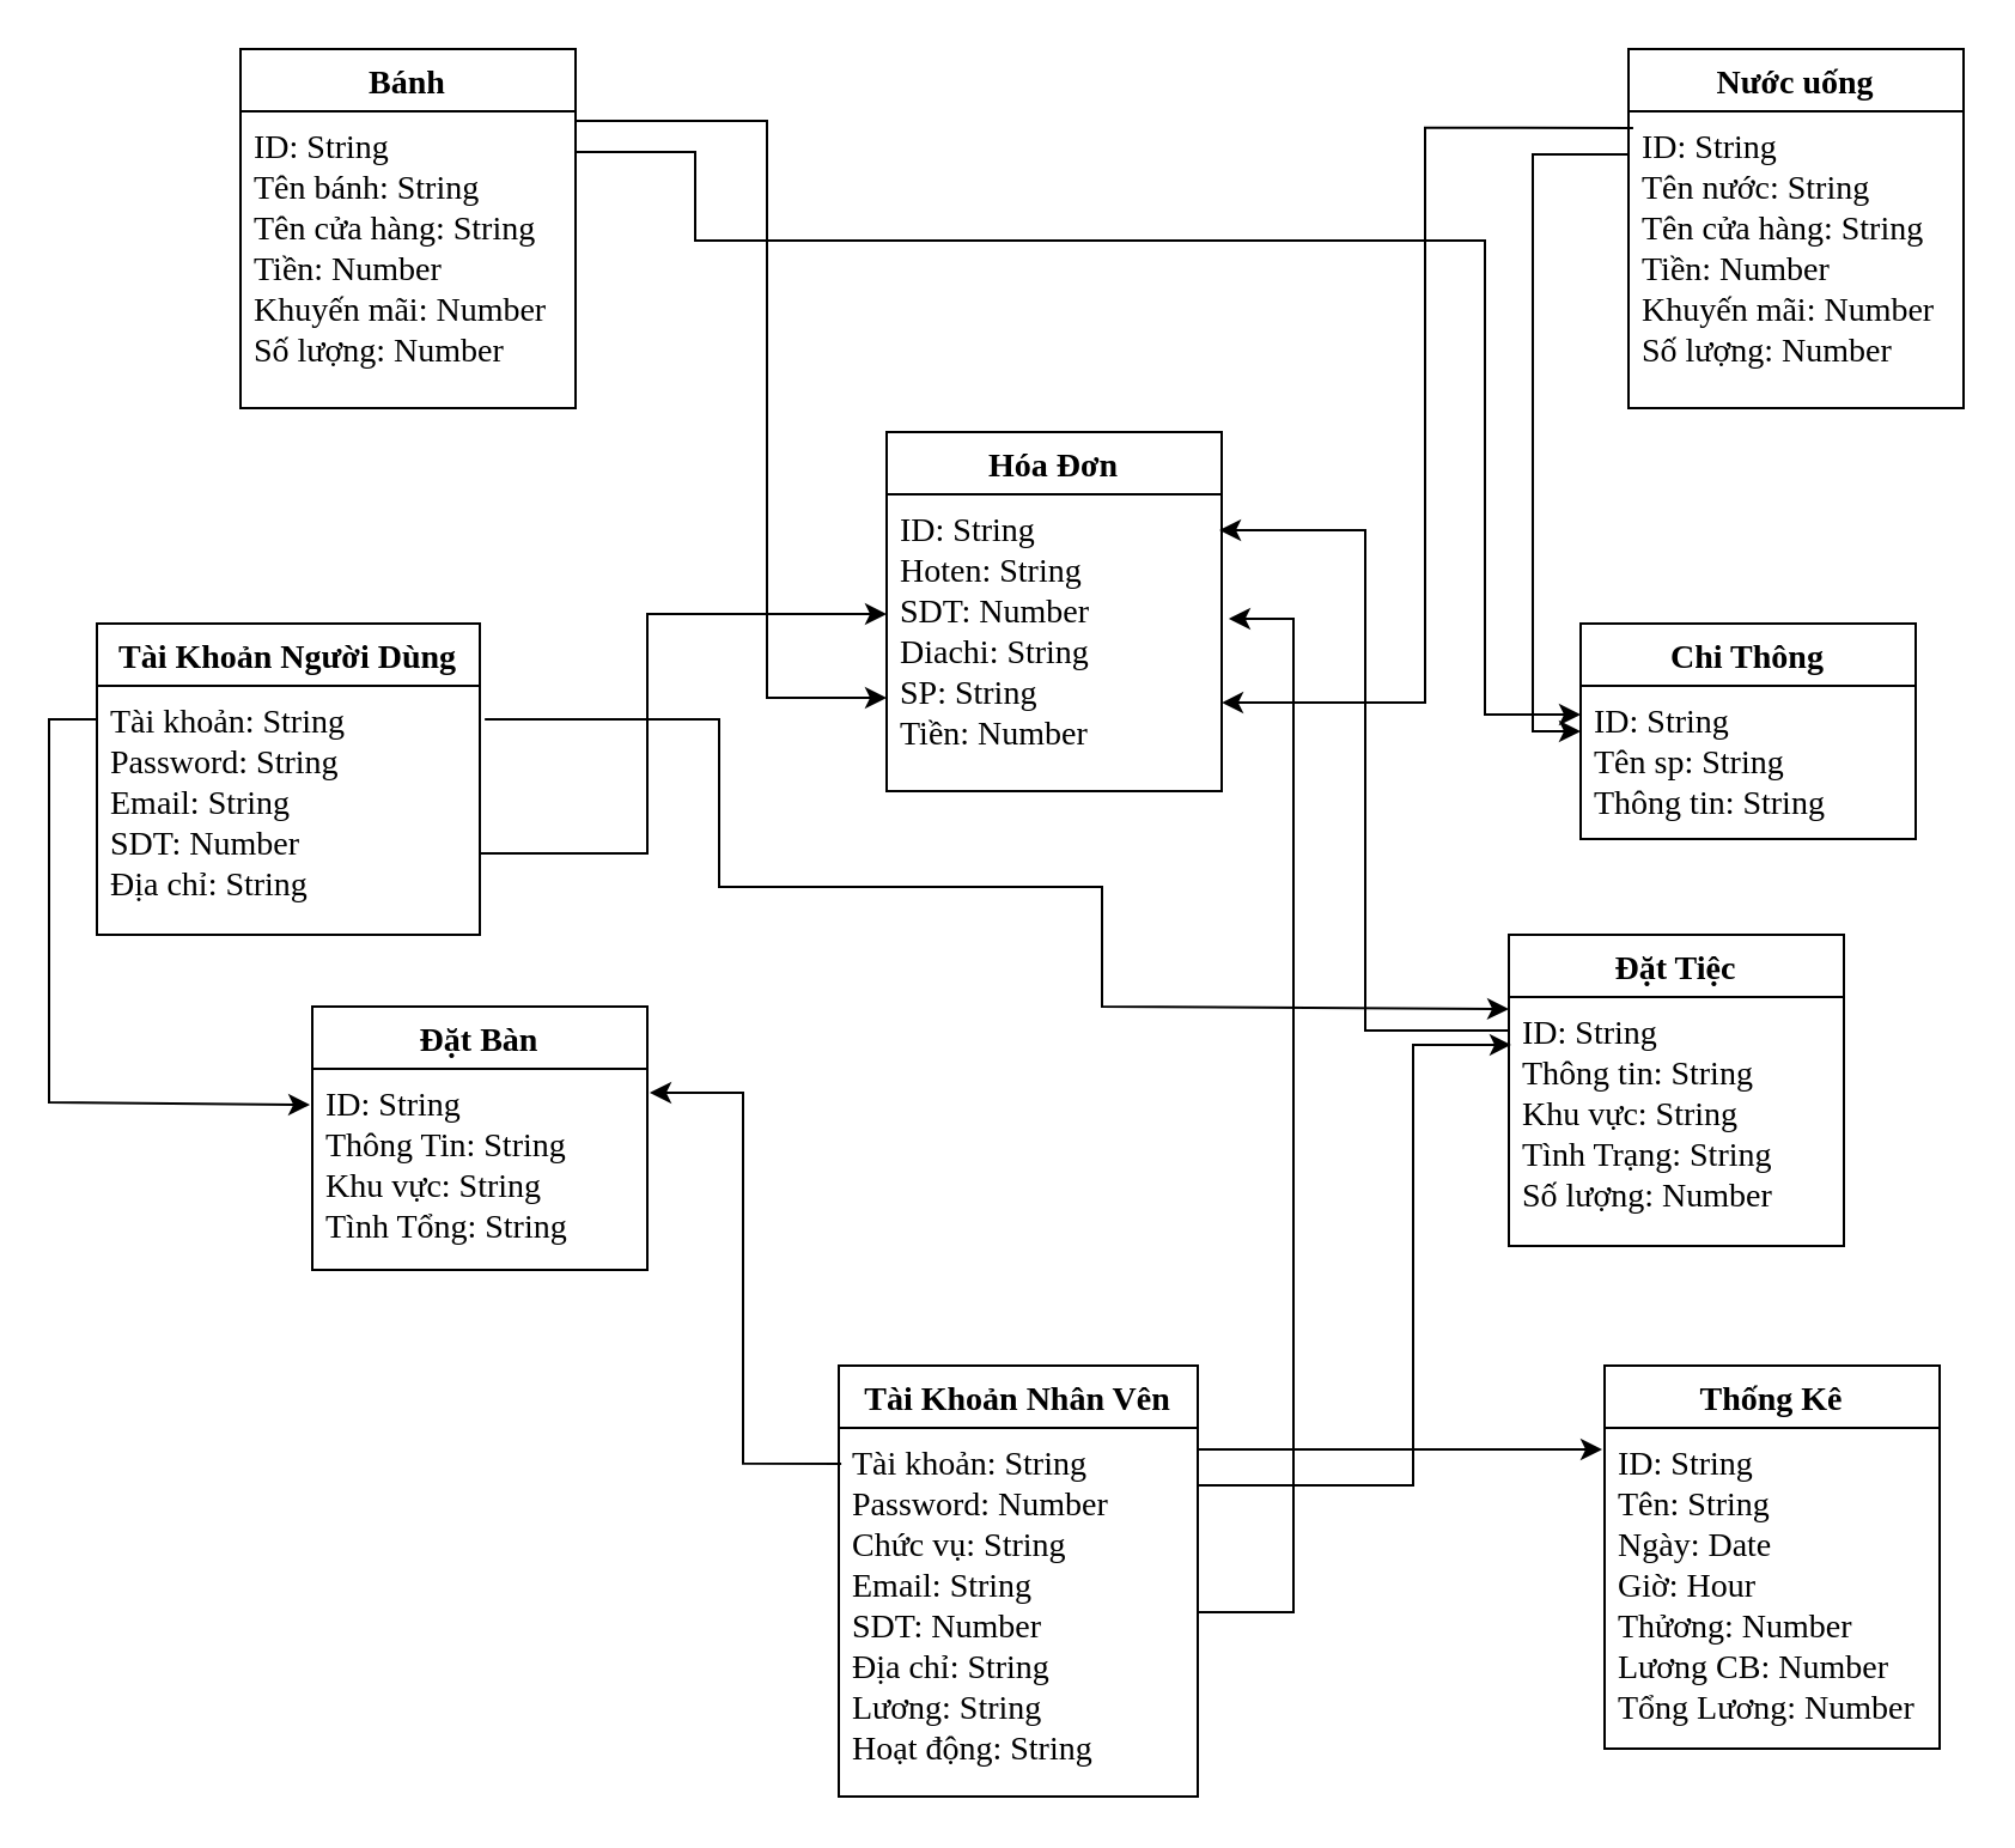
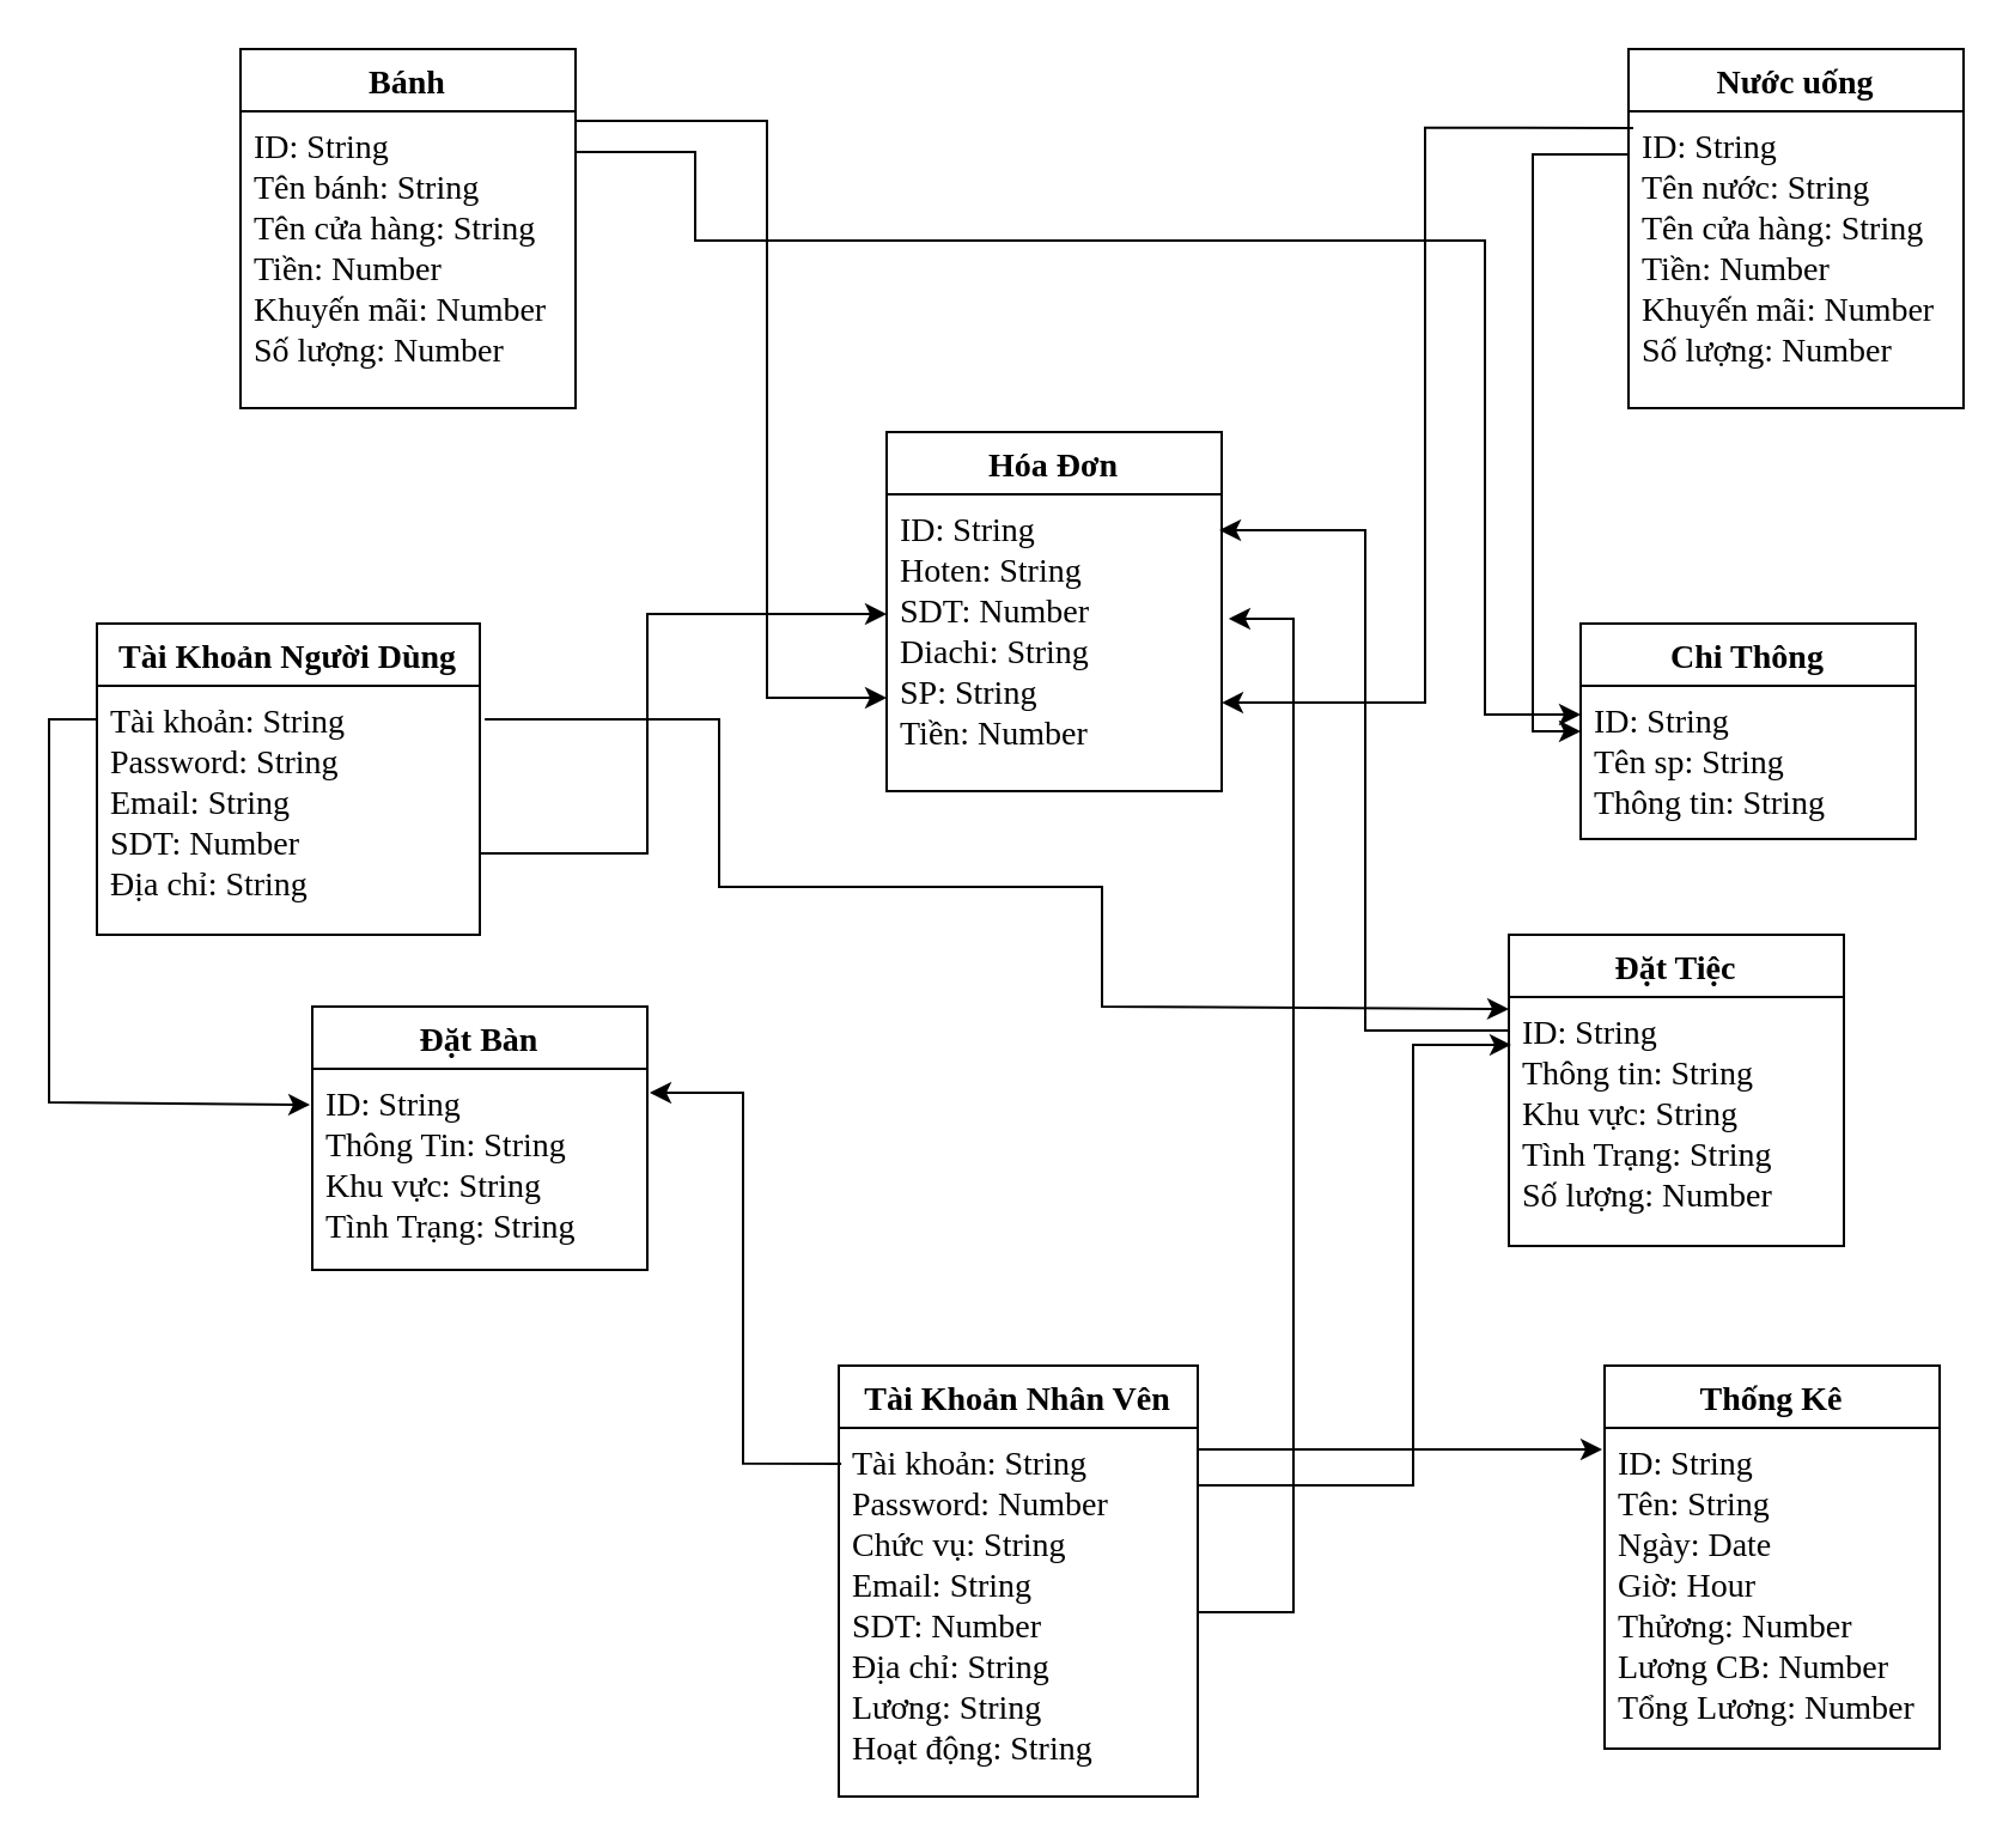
- <mxCell id="12" value="ID: String&#10;Thông Tin: String&#10;Khu vực: String&#10;Tình Tổng: String" style="text;strokeColor=none;fillColor=none;align=left;verticalAlign=top;spacingLeft=4;spacingRight=4;overflow=hidden;rotatable=0;points=[[0,0.5],[1,0.5]];portConstraint=eastwest;fontFamily=Times New Roman;fontSize=14;" parent="11" vertex="1"><mxGeometry y="26" width="140" height="84" as="geometry" /></mxCell>
+ <mxCell id="12" value="ID: String&#10;Thông Tin: String&#10;Khu vực: String&#10;Tình Trạng: String" style="text;strokeColor=none;fillColor=none;align=left;verticalAlign=top;spacingLeft=4;spacingRight=4;overflow=hidden;rotatable=0;points=[[0,0.5],[1,0.5]];portConstraint=eastwest;fontFamily=Times New Roman;fontSize=14;" parent="11" vertex="1"><mxGeometry y="26" width="140" height="84" as="geometry" /></mxCell>
